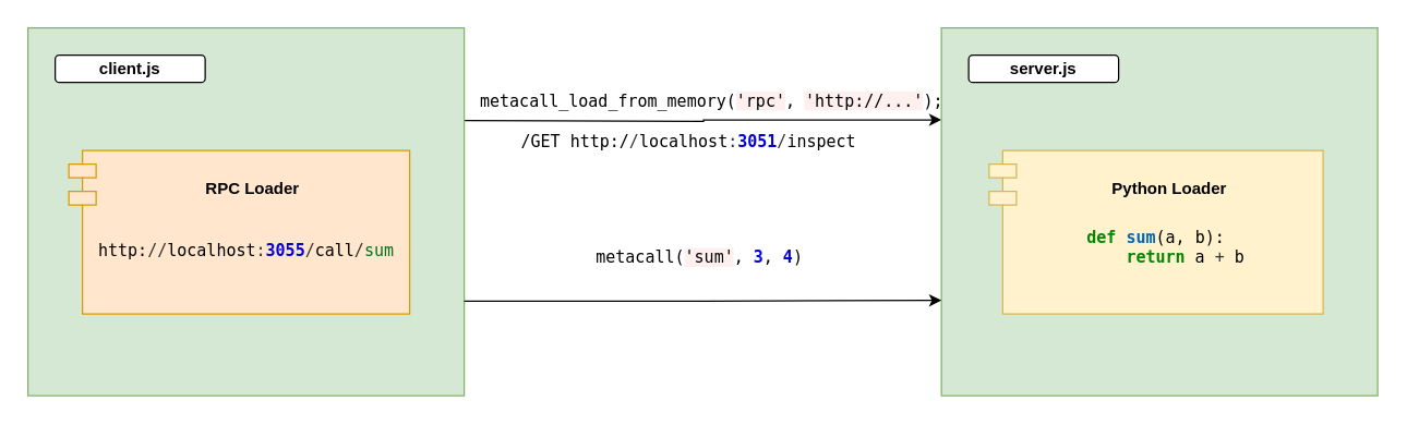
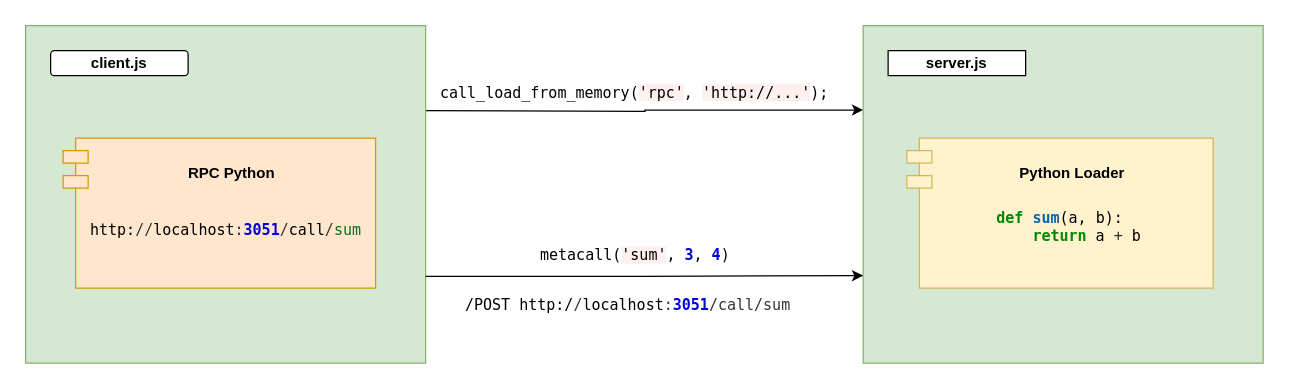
- <mxCell id="4" value="&lt;div&gt;&lt;b&gt;server.js&lt;/b&gt;&lt;/div&gt;" style="whiteSpace=wrap;html=1;rounded=1;" parent="1" vertex="1"><mxGeometry x="710" y="40" width="110" height="20" as="geometry" /></mxCell>
+ <mxCell id="4" value="&lt;div&gt;&lt;b&gt;server.js&lt;/b&gt;&lt;/div&gt;" style="rounded=0;whiteSpace=wrap;html=1;" parent="1" vertex="1"><mxGeometry x="710" y="40" width="110" height="20" as="geometry" /></mxCell>
- <mxCell id="13" value="&lt;pre style=&quot;margin: 0 ; line-height: 125%&quot;&gt;metacall_load_from_memory(&lt;span style=&quot;background-color: #fff0f0&quot;&gt;'rpc'&lt;/span&gt;, &lt;span style=&quot;background-color: #fff0f0&quot;&gt;'http://...'&lt;/span&gt;);&lt;/pre&gt;" style="text;whiteSpace=wrap;html=1;" parent="1" vertex="1"><mxGeometry x="350" y="60" width="350" height="30" as="geometry" /></mxCell>
+ <mxCell id="13" value="&lt;pre style=&quot;margin: 0 ; line-height: 125%&quot;&gt;call_load_from_memory(&lt;span style=&quot;background-color: #fff0f0&quot;&gt;'rpc'&lt;/span&gt;, &lt;span style=&quot;background-color: #fff0f0&quot;&gt;'http://...'&lt;/span&gt;);&lt;/pre&gt;" style="text;whiteSpace=wrap;html=1;" parent="1" vertex="1"><mxGeometry x="350" y="60" width="350" height="30" as="geometry" /></mxCell>
- <mxCell id="11" value="&lt;pre style=&quot;margin: 0 ; line-height: 125%&quot;&gt;&lt;span style=&quot;&quot;&gt;&lt;span style=&quot;color: rgb(0 , 0 , 0)&quot;&gt;/GET http:/&lt;/span&gt;&lt;span style=&quot;color: #333333&quot;&gt;/&lt;/span&gt;localhost&lt;span style=&quot;color: #333333&quot;&gt;:&lt;/span&gt;&lt;span style=&quot;color: #0000dd ; font-weight: bold&quot;&gt;3051&lt;/span&gt;&lt;span style=&quot;color: #333333&quot;&gt;/&lt;/span&gt;inspect&lt;/span&gt;&lt;/pre&gt;" style="text;whiteSpace=wrap;html=1;labelBackgroundColor=none;" parent="1" vertex="1"><mxGeometry x="380" y="90" width="250" height="30" as="geometry" /></mxCell>
- <mxCell id="9" value="&#10;RPC Loader&#10;" style="shape=module;align=right;spacingLeft=20;align=center;verticalAlign=top;fillColor=#ffe6cc;strokeColor=#d79b00;fontStyle=1;" parent="1" vertex="1"><mxGeometry x="50" y="110" width="250" height="120" as="geometry" /></mxCell>
+ <mxCell id="9" value="&#10;RPC Python&#10;" style="shape=module;align=right;spacingLeft=20;align=center;verticalAlign=top;fillColor=#ffe6cc;strokeColor=#d79b00;fontStyle=1;" parent="1" vertex="1"><mxGeometry x="50" y="110" width="250" height="120" as="geometry" /></mxCell>
- <mxCell id="10" value="&lt;pre style=&quot;margin: 0 ; line-height: 125%&quot;&gt;http:&lt;span style=&quot;color: #333333&quot;&gt;//&lt;/span&gt;localhost&lt;span style=&quot;color: #333333&quot;&gt;:&lt;/span&gt;&lt;span style=&quot;color: #333333&quot;&gt;&lt;span&gt;&lt;span style=&quot;color: #333333&quot;&gt;&lt;/span&gt;&lt;span style=&quot;color: #0000dd ; font-weight: bold&quot;&gt;3055&lt;/span&gt;&lt;span style=&quot;color: #333333&quot;&gt;&lt;/span&gt;&lt;/span&gt;/&lt;/span&gt;call&lt;span style=&quot;color: #333333&quot;&gt;/&lt;/span&gt;&lt;span style=&quot;color: #007020&quot;&gt;sum&lt;/span&gt;&lt;/pre&gt;" style="text;whiteSpace=wrap;html=1;" parent="1" vertex="1"><mxGeometry x="70" y="170" width="200" height="30" as="geometry" /></mxCell>
+ <mxCell id="10" value="&lt;pre style=&quot;margin: 0 ; line-height: 125%&quot;&gt;http:&lt;span style=&quot;color: #333333&quot;&gt;//&lt;/span&gt;localhost&lt;span style=&quot;color: #333333&quot;&gt;:&lt;/span&gt;&lt;span style=&quot;color: #333333&quot;&gt;&lt;span&gt;&lt;span style=&quot;color: #333333&quot;&gt;&lt;/span&gt;&lt;span style=&quot;color: #0000dd ; font-weight: bold&quot;&gt;3051&lt;/span&gt;&lt;span style=&quot;color: #333333&quot;&gt;&lt;/span&gt;&lt;/span&gt;/&lt;/span&gt;call&lt;span style=&quot;color: #333333&quot;&gt;/&lt;/span&gt;&lt;span style=&quot;color: #007020&quot;&gt;sum&lt;/span&gt;&lt;/pre&gt;" style="text;whiteSpace=wrap;html=1;" parent="1" vertex="1"><mxGeometry x="70" y="170" width="200" height="30" as="geometry" /></mxCell>
- <mxCell id="14" value="&lt;pre style=&quot;margin: 0 ; line-height: 125%&quot;&gt;metacall(&lt;span style=&quot;background-color: #fff0f0&quot;&gt;'sum'&lt;/span&gt;, &lt;span style=&quot;color: #0000dd ; font-weight: bold&quot;&gt;3&lt;/span&gt;, &lt;span style=&quot;color: #0000dd ; font-weight: bold&quot;&gt;4&lt;/span&gt;)&lt;/pre&gt;" style="text;whiteSpace=wrap;html=1;" parent="1" vertex="1"><mxGeometry x="435" y="175" width="150" height="30" as="geometry" /></mxCell>
+ <mxCell id="14" value="&lt;pre style=&quot;margin: 0 ; line-height: 125%&quot;&gt;metacall(&lt;span style=&quot;background-color: #fff0f0&quot;&gt;'sum'&lt;/span&gt;, &lt;span style=&quot;color: #0000dd ; font-weight: bold&quot;&gt;3&lt;/span&gt;, &lt;span style=&quot;color: #0000dd ; font-weight: bold&quot;&gt;4&lt;/span&gt;)&lt;/pre&gt;" style="text;whiteSpace=wrap;html=1;" parent="1" vertex="1"><mxGeometry x="430" y="190" width="150" height="30" as="geometry" /></mxCell>
+ <mxCell id="15" value="&lt;pre style=&quot;margin: 0 ; line-height: 125%&quot;&gt;&lt;span&gt;&lt;span style=&quot;color: rgb(0 , 0 , 0)&quot;&gt;/POST http:/&lt;/span&gt;&lt;span style=&quot;color: #333333&quot;&gt;/&lt;/span&gt;localhost&lt;span style=&quot;color: #333333&quot;&gt;:&lt;/span&gt;&lt;span style=&quot;color: #0000dd ; font-weight: bold&quot;&gt;3051&lt;/span&gt;&lt;span style=&quot;color: #333333&quot;&gt;/call/sum&lt;/span&gt;&lt;/span&gt;&lt;/pre&gt;" style="text;whiteSpace=wrap;html=1;labelBackgroundColor=none;" parent="1" vertex="1"><mxGeometry x="370" y="230" width="260" height="30" as="geometry" /></mxCell>
